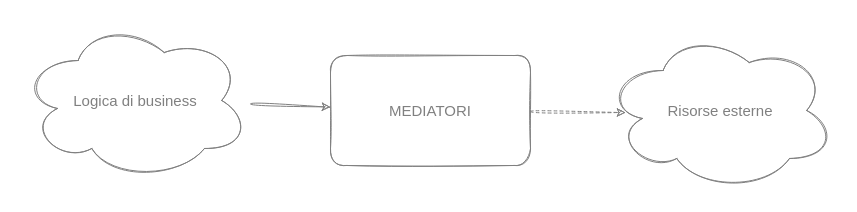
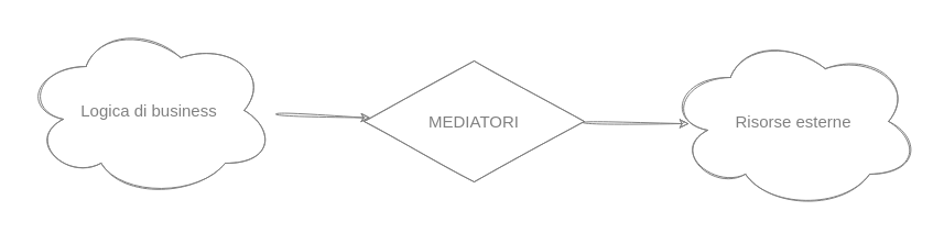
- <mxCell id="5" value="&lt;font style=&quot;font-size: 15px&quot; color=&quot;#808080&quot;&gt;MEDIATORI&lt;/font&gt;" style="rounded=1;whiteSpace=wrap;html=1;sketch=1;fillColor=none;fontSize=11;labelBackgroundColor=none;strokeColor=#808080;" parent="1" vertex="1"><mxGeometry x="330" y="55" width="200" height="110" as="geometry" /></mxCell>
+ <mxCell id="5" value="&lt;font style=&quot;font-size: 15px&quot; color=&quot;#808080&quot;&gt;MEDIATORI&lt;/font&gt;" style="rhombus;whiteSpace=wrap;html=1;sketch=1;fillColor=none;fontSize=11;labelBackgroundColor=none;strokeColor=#808080;" parent="1" vertex="1"><mxGeometry x="330" y="55" width="200" height="110" as="geometry" /></mxCell>
- <mxCell id="4" style="edgeStyle=none;html=1;entryX=0.087;entryY=0.513;entryDx=0;entryDy=0;entryPerimeter=0;sketch=1;curved=1;labelBackgroundColor=#808080;strokeColor=#808080;dashed=1;" parent="1" source="5" target="6" edge="1"><mxGeometry relative="1" as="geometry" /></mxCell>
+ <mxCell id="4" style="edgeStyle=none;html=1;entryX=0.087;entryY=0.513;entryDx=0;entryDy=0;entryPerimeter=0;sketch=1;curved=1;labelBackgroundColor=#808080;strokeColor=#808080;" parent="1" source="5" target="6" edge="1"><mxGeometry relative="1" as="geometry" /></mxCell>
